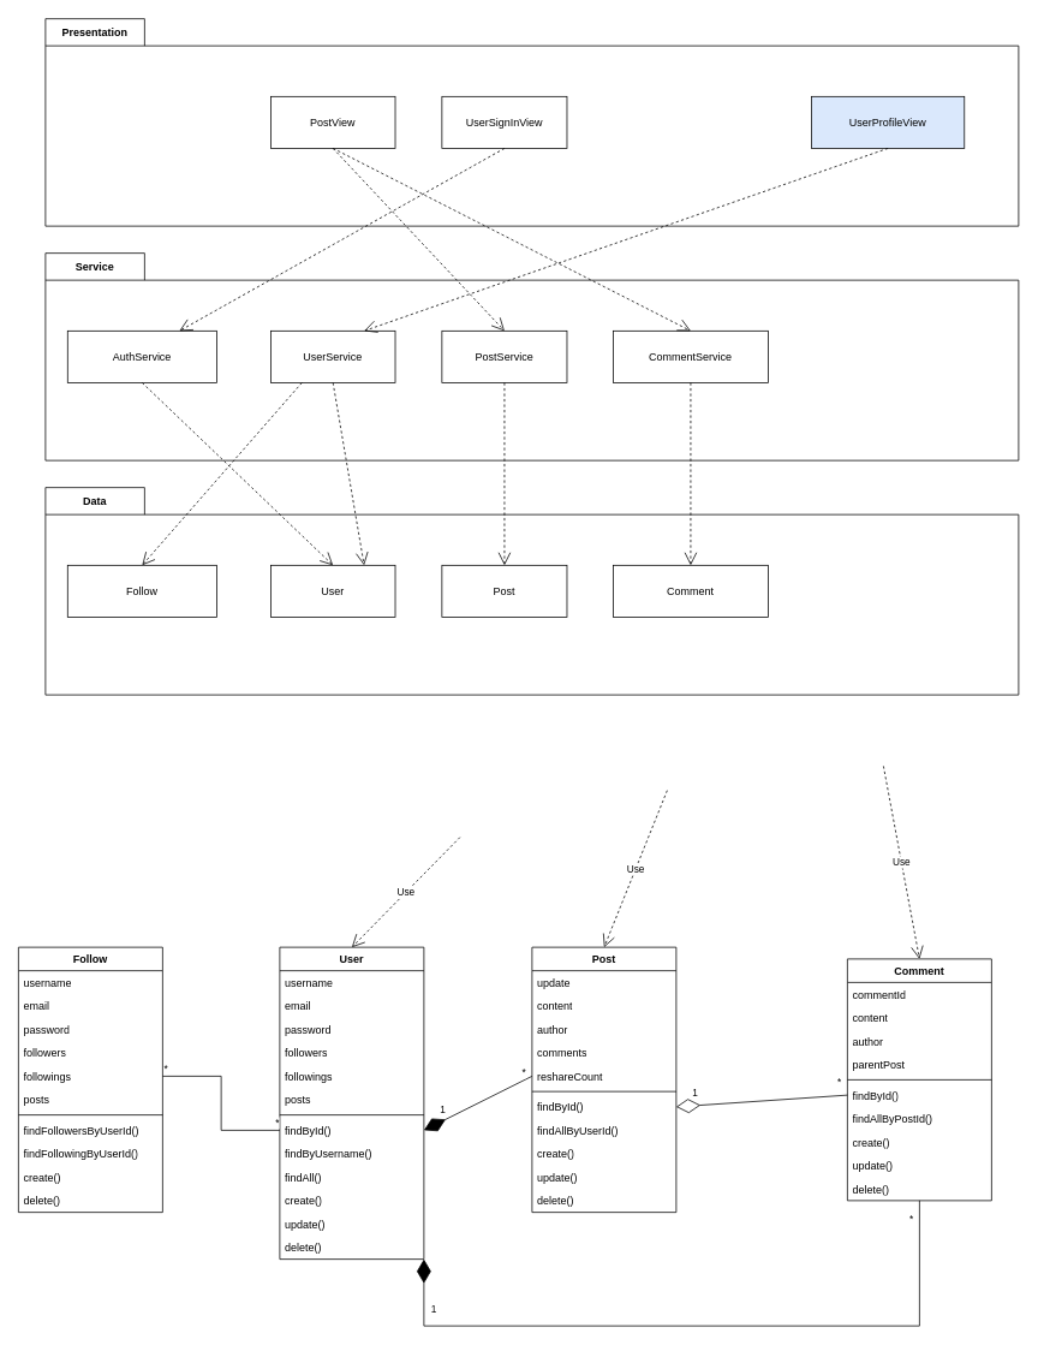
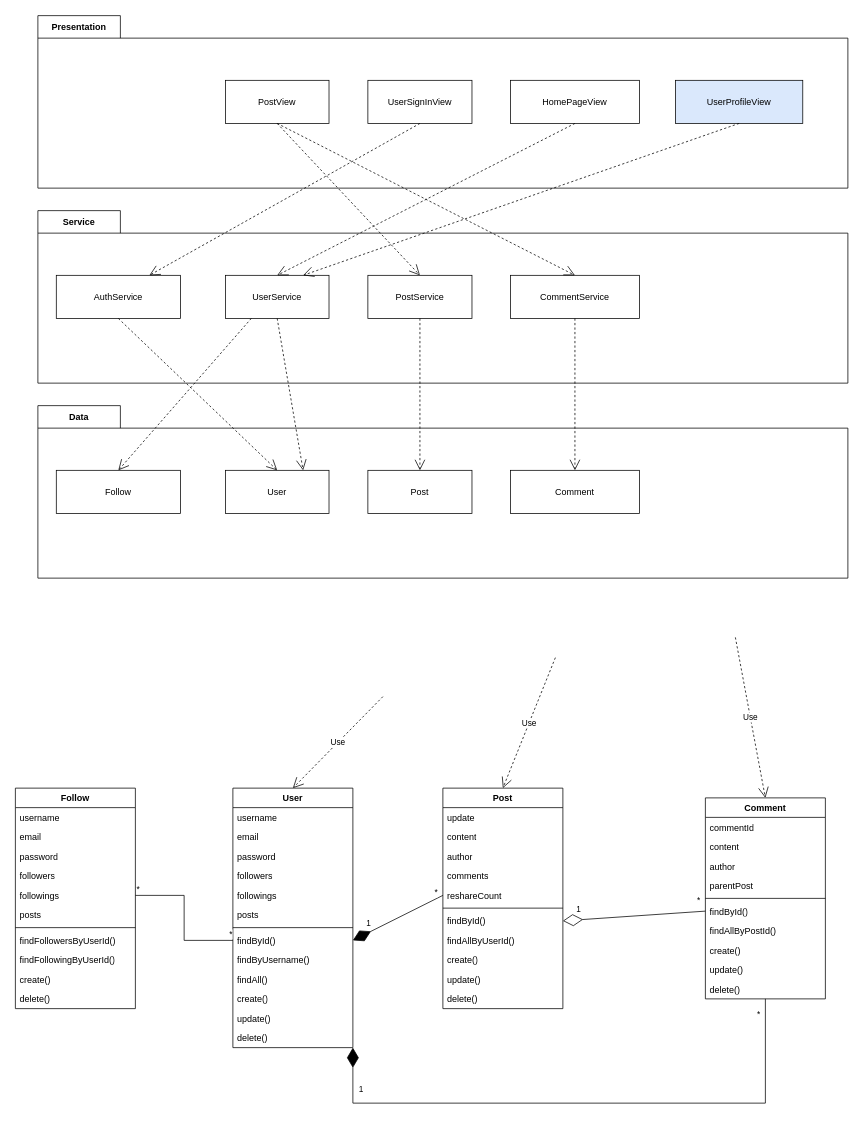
+ <mxCell id="68" value="HomePageView" style="html=1;whiteSpace=wrap;" vertex="1" parent="66"><mxGeometry x="630" y="86.25" width="172.15" height="57.5" as="geometry" /></mxCell>
+ <mxCell id="79" value="" style="endArrow=open;endSize=12;dashed=1;html=1;rounded=0;exitX=0.5;exitY=1;exitDx=0;exitDy=0;entryX=0.5;entryY=0;entryDx=0;entryDy=0;" edge="1" parent="1" source="68" target="77"><mxGeometry width="160" relative="1" as="geometry"><mxPoint x="569" y="174" as="sourcePoint" /><mxPoint x="209" y="376" as="targetPoint" /></mxGeometry></mxCell>
